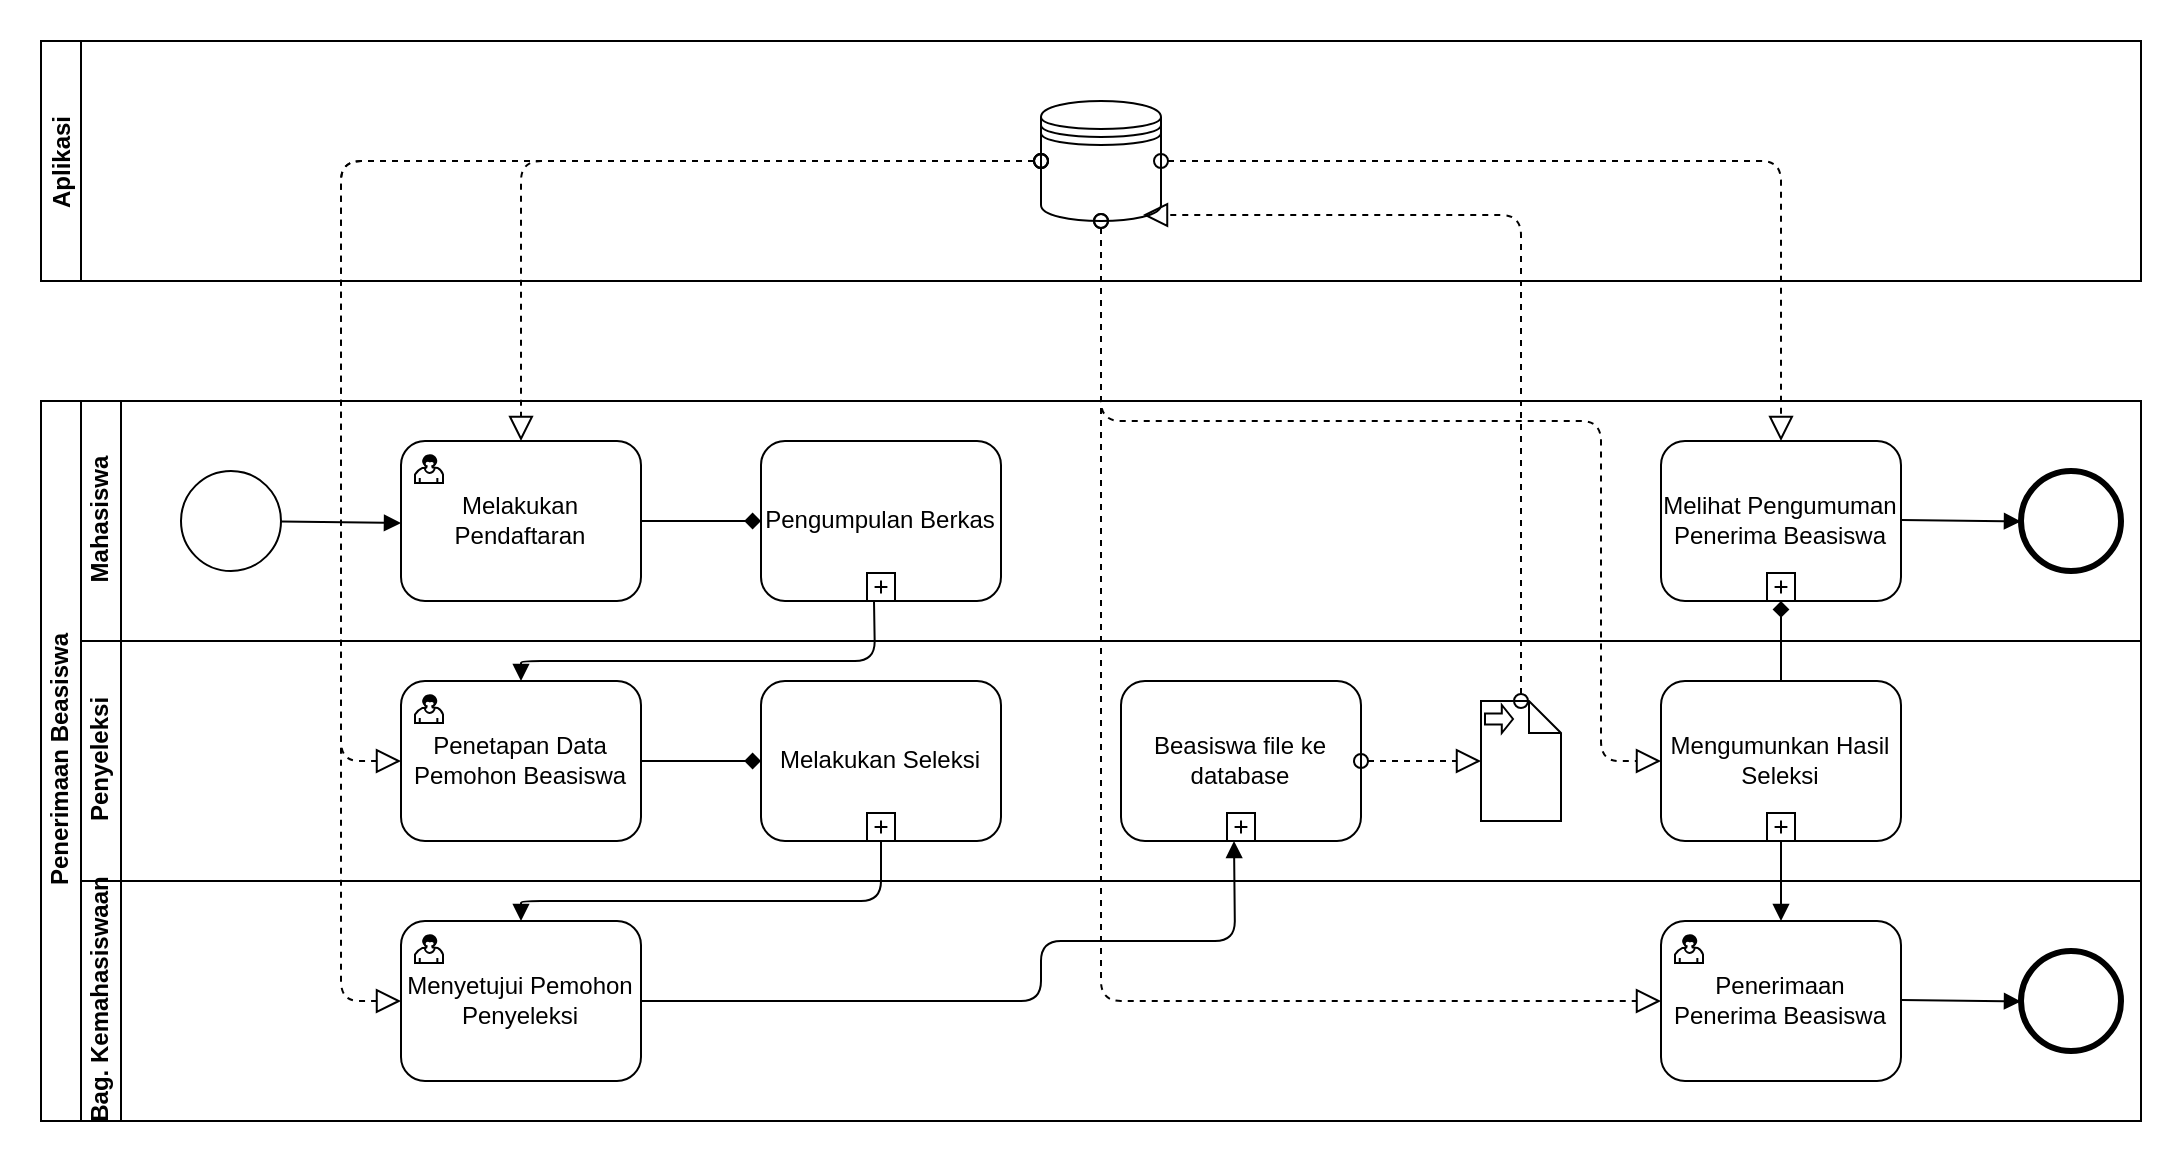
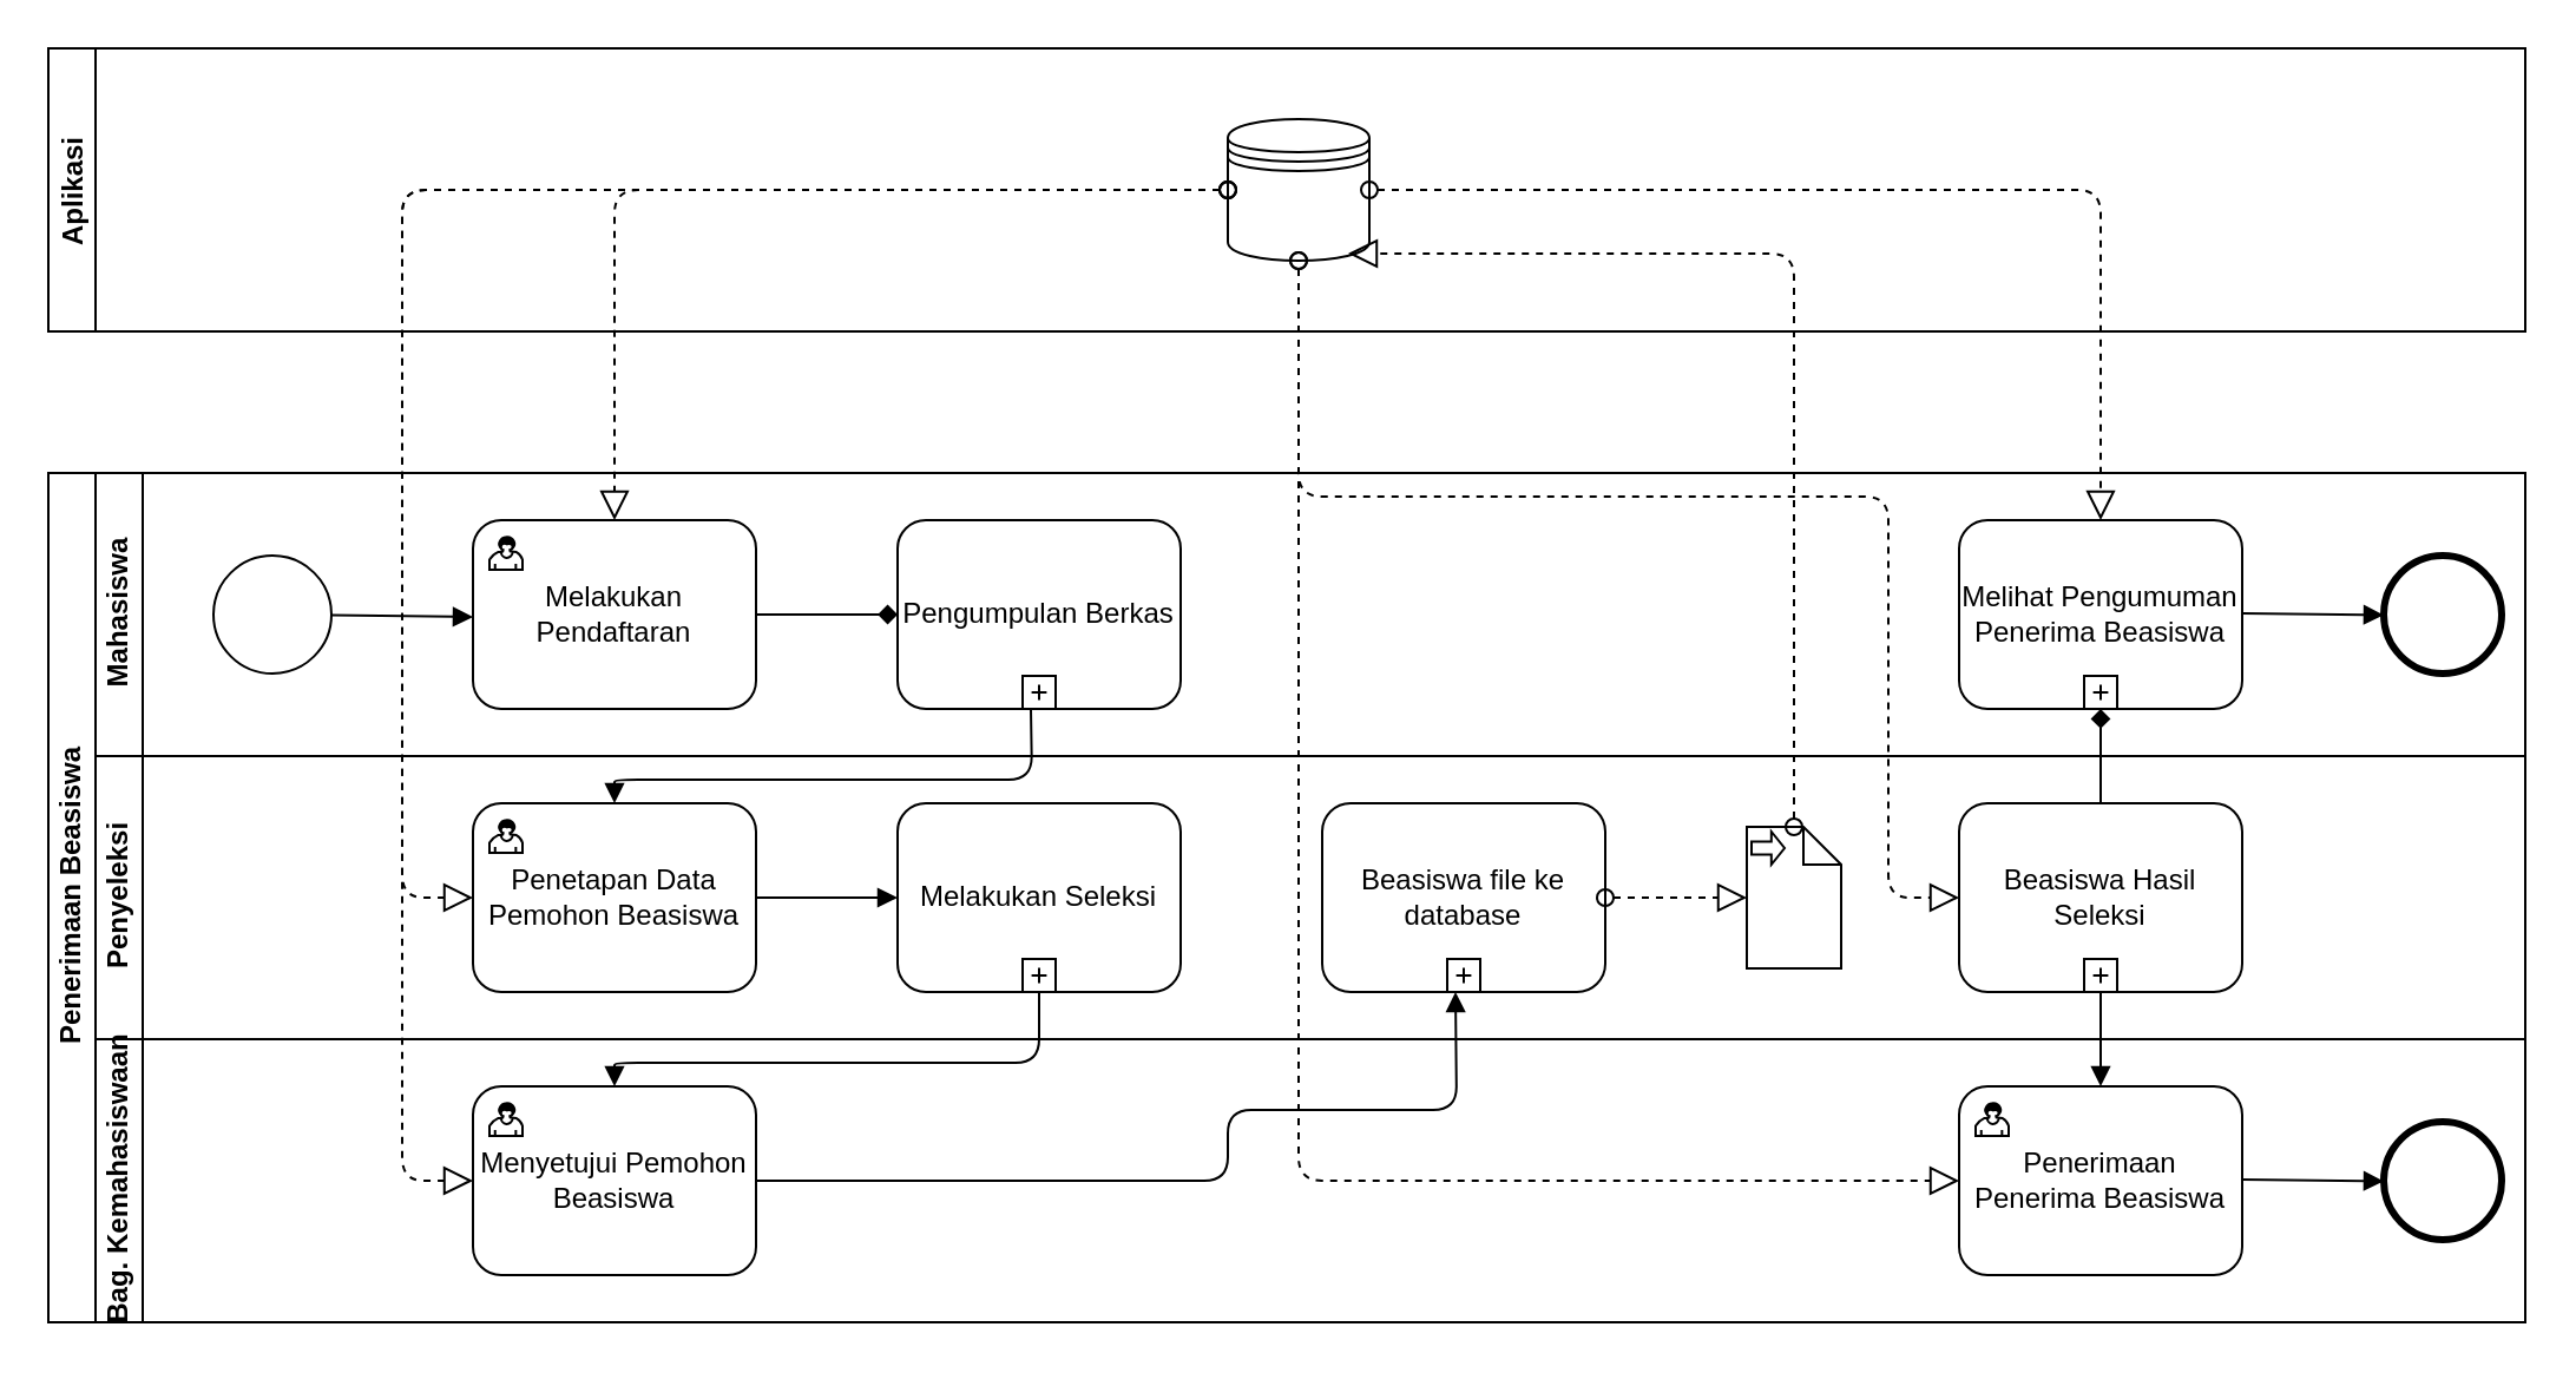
- <mxCell id="23" value="" style="endArrow=diamond;endFill=1;endSize=6;html=1;exitX=1;exitY=0.5;exitDx=0;exitDy=0;entryX=0;entryY=0.5;entryDx=0;entryDy=0;" parent="14" source="19" target="21" edge="1"><mxGeometry width="100" relative="1" as="geometry"><mxPoint x="460" y="160" as="sourcePoint" /><mxPoint x="560" y="160" as="targetPoint" /></mxGeometry></mxCell>
+ <mxCell id="23" value="" style="endArrow=block;endFill=1;endSize=6;html=1;exitX=1;exitY=0.5;exitDx=0;exitDy=0;entryX=0;entryY=0.5;entryDx=0;entryDy=0;" parent="14" source="19" target="21" edge="1"><mxGeometry width="100" relative="1" as="geometry"><mxPoint x="460" y="160" as="sourcePoint" /><mxPoint x="560" y="160" as="targetPoint" /></mxGeometry></mxCell>
- <mxCell id="24" value="Mengumunkan Hasil Seleksi" style="html=1;whiteSpace=wrap;rounded=1;dropTarget=0;" parent="14" vertex="1"><mxGeometry x="790" y="20" width="120" height="80" as="geometry" /></mxCell>
+ <mxCell id="24" value="Beasiswa Hasil Seleksi" style="html=1;whiteSpace=wrap;rounded=1;dropTarget=0;" parent="14" vertex="1"><mxGeometry x="790" y="20" width="120" height="80" as="geometry" /></mxCell>
- <mxCell id="28" value="Menyetujui Pemohon Penyeleksi" style="html=1;whiteSpace=wrap;rounded=1;dropTarget=0;" parent="27" vertex="1"><mxGeometry x="160" y="20" width="120" height="80" as="geometry" /></mxCell>
+ <mxCell id="28" value="Menyetujui Pemohon Beasiswa" style="html=1;whiteSpace=wrap;rounded=1;dropTarget=0;" parent="27" vertex="1"><mxGeometry x="160" y="20" width="120" height="80" as="geometry" /></mxCell>
